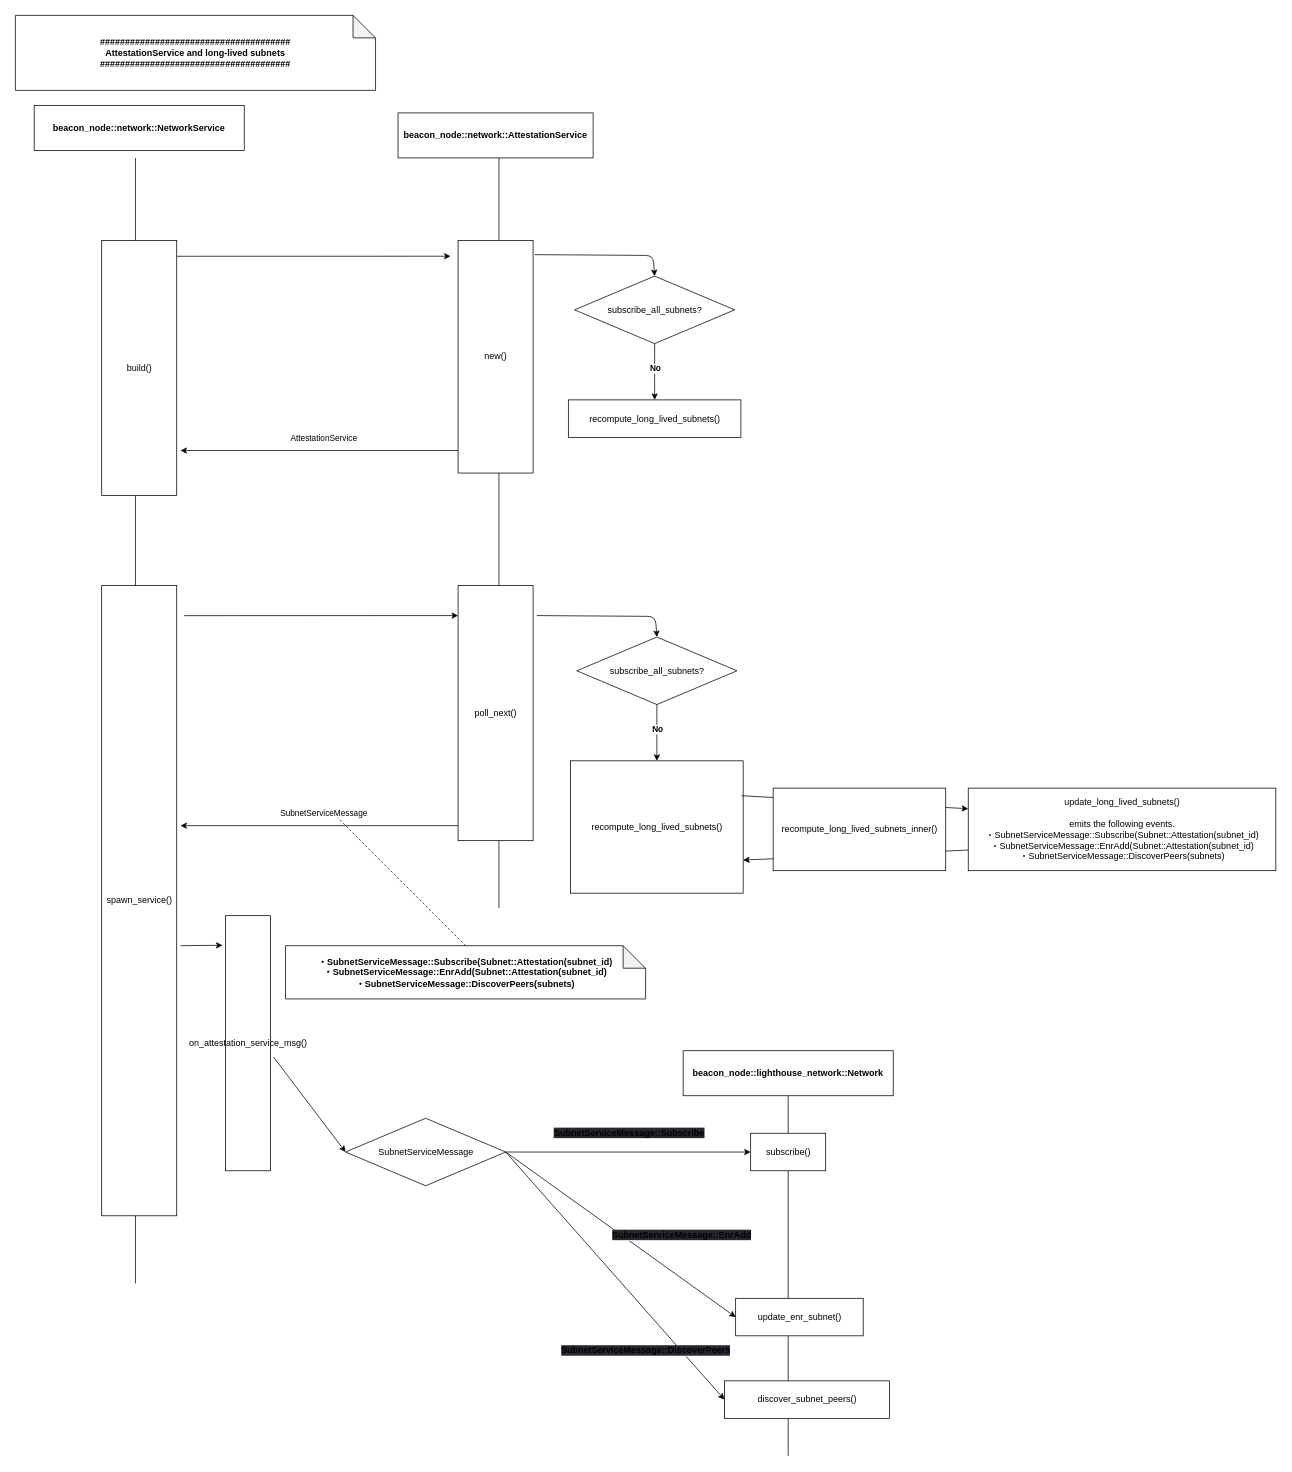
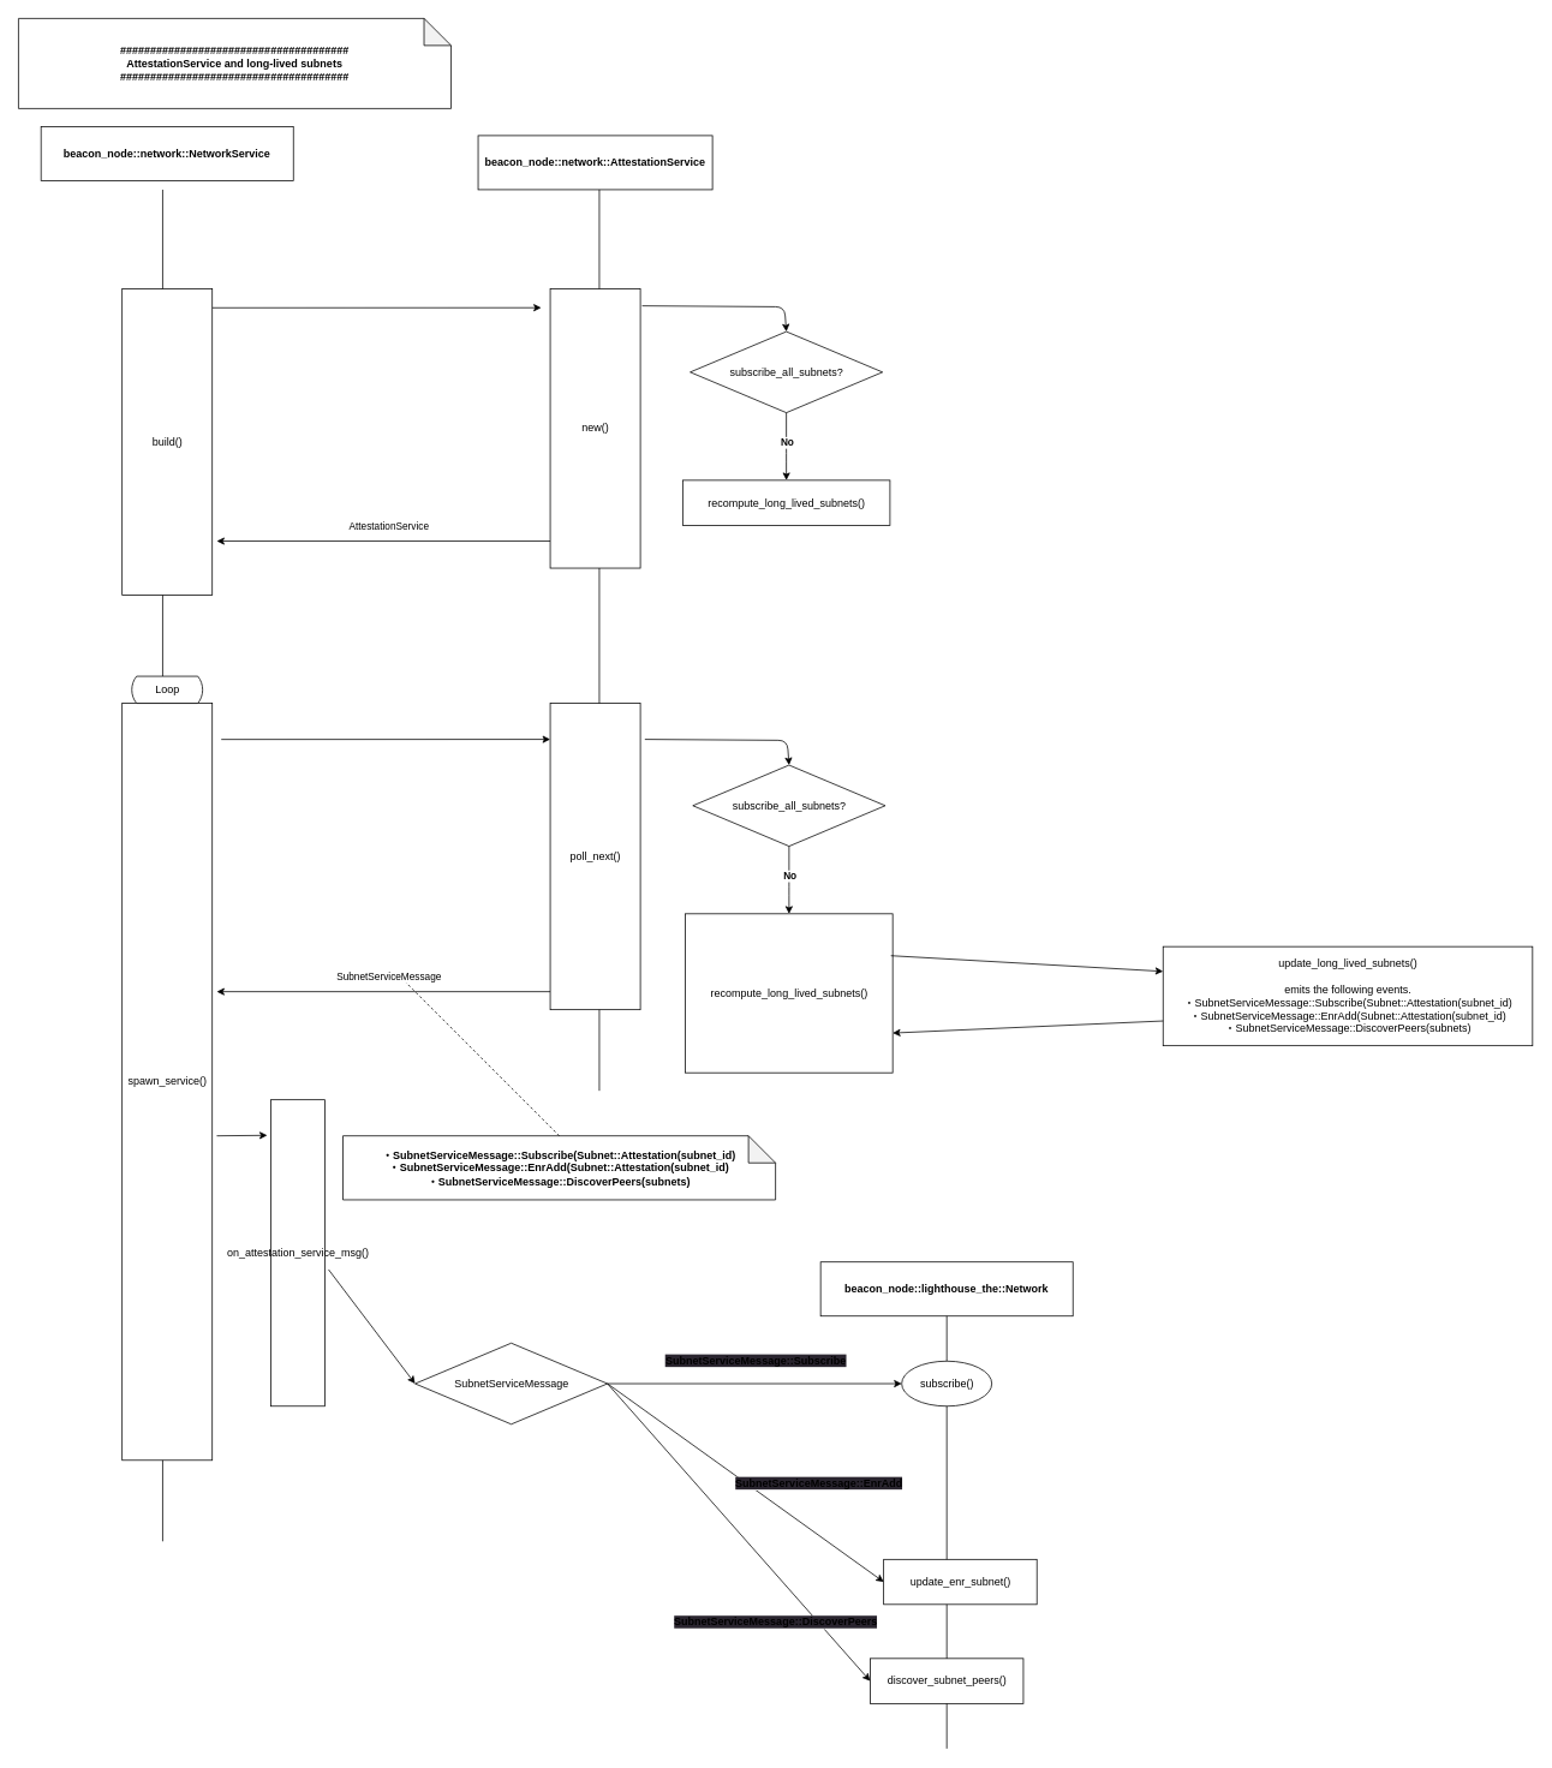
+ <mxCell id="30" value="Loop" style="html=1;dashed=0;whitespace=wrap;shape=mxgraph.dfd.loop" vertex="1" parent="1"><mxGeometry x="145" y="750" width="80" height="30" as="geometry" /></mxCell>
- <mxCell id="35" value="recompute_long_lived_subnets_inner()" style="html=1;dashed=0;whitespace=wrap;" vertex="1" parent="1"><mxGeometry x="1030" y="1050" width="230" height="110" as="geometry" /></mxCell>
- <mxCell id="8" value="beacon_node::lighthouse_network::Network" style="rounded=0;whiteSpace=wrap;html=1;fontStyle=1" parent="1" vertex="1"><mxGeometry x="910" y="1400" width="280" height="60" as="geometry" /></mxCell>
+ <mxCell id="8" value="beacon_node::lighthouse_the::Network" style="rounded=0;whiteSpace=wrap;html=1;fontStyle=1" parent="1" vertex="1"><mxGeometry x="910" y="1400" width="280" height="60" as="geometry" /></mxCell>
- <mxCell id="38" value="subscribe()" style="html=1;dashed=0;whitespace=wrap;" vertex="1" parent="1"><mxGeometry x="1000" y="1510" width="100" height="50" as="geometry" /></mxCell>
+ <mxCell id="38" value="subscribe()" style="ellipse;html=1;dashed=0;whitespace=wrap;" vertex="1" parent="1"><mxGeometry x="1000" y="1510" width="100" height="50" as="geometry" /></mxCell>
- <mxCell id="45" value="discover_subnet_peers()" style="html=1;dashed=0;whitespace=wrap;" vertex="1" parent="1"><mxGeometry x="965" y="1840" width="220" height="50" as="geometry" /></mxCell>
+ <mxCell id="45" value="discover_subnet_peers()" style="html=1;dashed=0;whitespace=wrap;" vertex="1" parent="1"><mxGeometry x="965" y="1840" width="170" height="50" as="geometry" /></mxCell>
